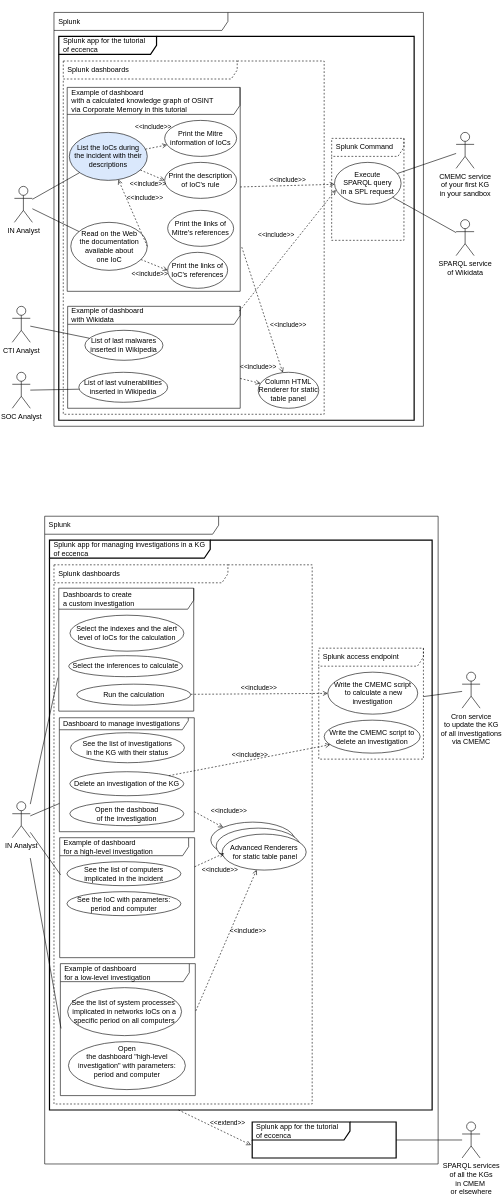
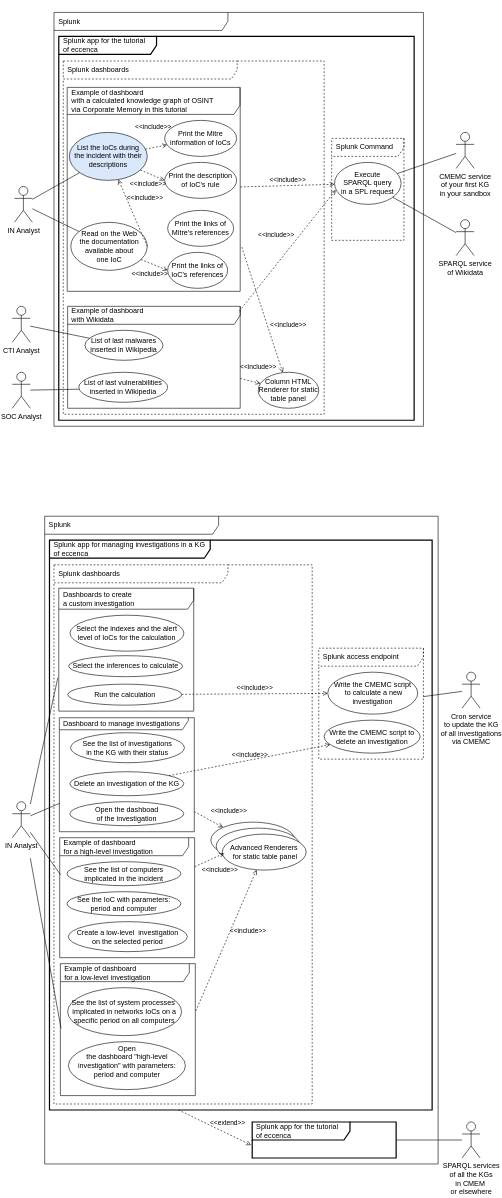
- <mxCell id="38" value="Run the calculation" style="ellipse;whiteSpace=wrap;" vertex="1" parent="1"><mxGeometry x="127.5" y="1140" width="190" height="35" as="geometry" /></mxCell>
+ <mxCell id="38" value="Run the calculation" style="ellipse;whiteSpace=wrap;" vertex="1" parent="1"><mxGeometry x="112.5" y="1140" width="190" height="35" as="geometry" /></mxCell>
+ <mxCell id="55" value="Create a low-level  investigation&#10;on the selected period" style="ellipse;whiteSpace=wrap;" vertex="1" parent="1"><mxGeometry x="113.4" y="1536" width="198.5" height="50" as="geometry" /></mxCell>
